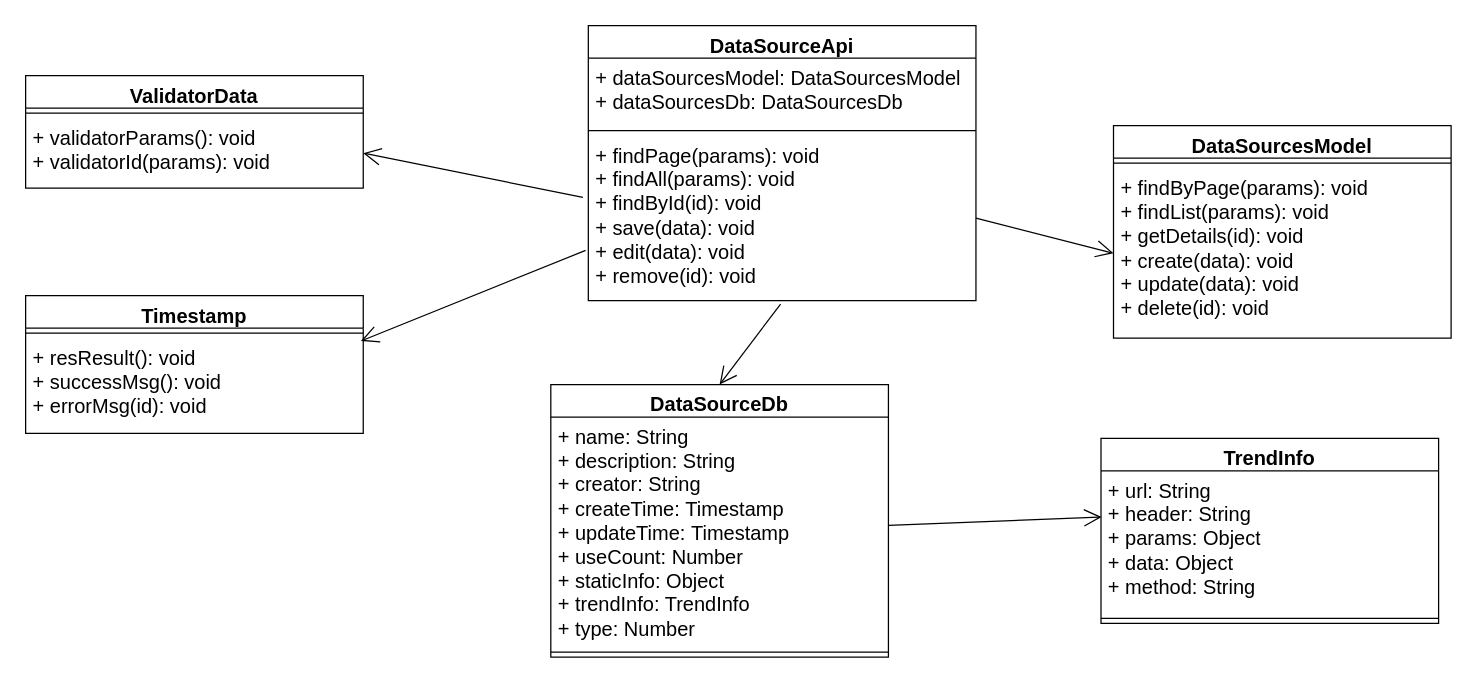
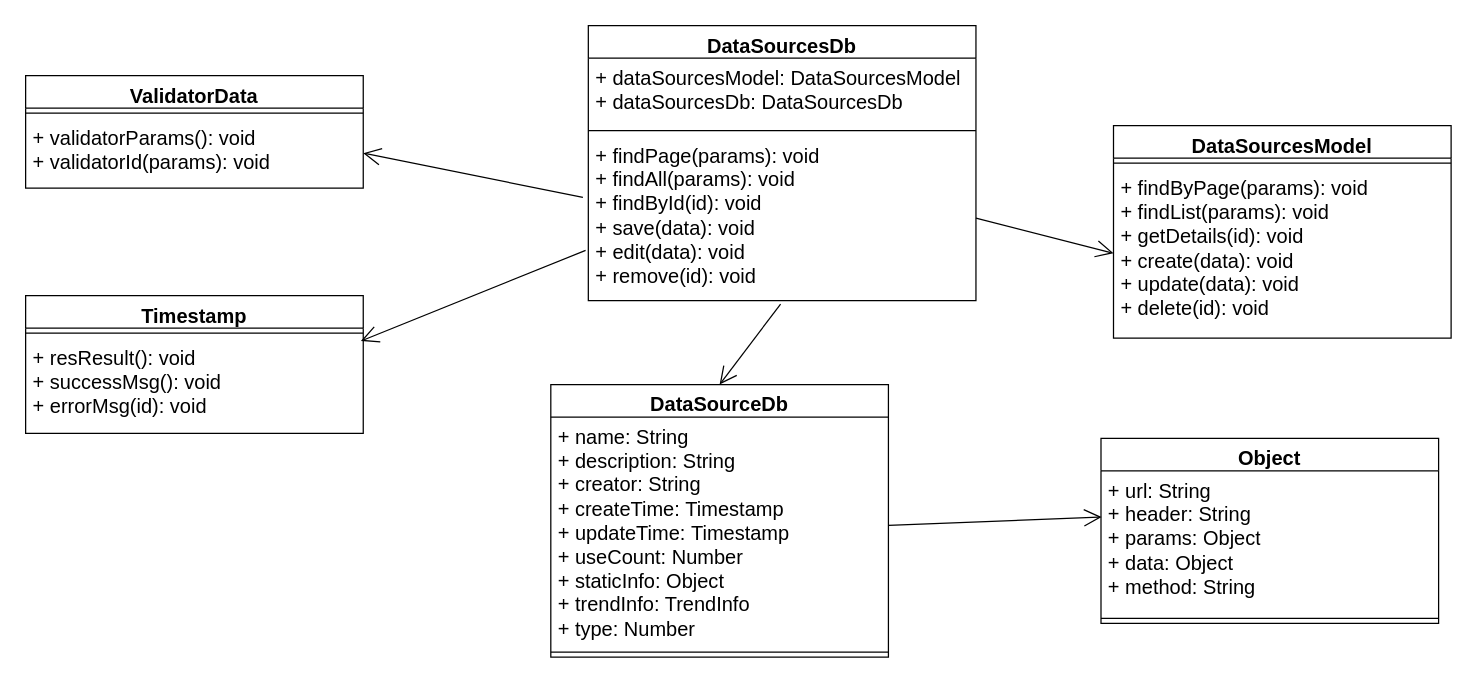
- <mxCell id="2" value="DataSourceApi" style="swimlane;fontStyle=1;align=center;verticalAlign=top;childLayout=stackLayout;horizontal=1;startSize=26;horizontalStack=0;resizeParent=1;resizeParentMax=0;resizeLast=0;collapsible=1;marginBottom=0;whiteSpace=wrap;html=1;fontSize=16;" parent="1" vertex="1"><mxGeometry x="470" y="20" width="310" height="220" as="geometry" /></mxCell>
+ <mxCell id="2" value="DataSourcesDb" style="swimlane;fontStyle=1;align=center;verticalAlign=top;childLayout=stackLayout;horizontal=1;startSize=26;horizontalStack=0;resizeParent=1;resizeParentMax=0;resizeLast=0;collapsible=1;marginBottom=0;whiteSpace=wrap;html=1;fontSize=16;" parent="1" vertex="1"><mxGeometry x="470" y="20" width="310" height="220" as="geometry" /></mxCell>
- <mxCell id="14" value="TrendInfo" style="swimlane;fontStyle=1;align=center;verticalAlign=top;childLayout=stackLayout;horizontal=1;startSize=26;horizontalStack=0;resizeParent=1;resizeParentMax=0;resizeLast=0;collapsible=1;marginBottom=0;whiteSpace=wrap;html=1;fontSize=16;" parent="1" vertex="1"><mxGeometry x="880" y="350" width="270" height="148" as="geometry" /></mxCell>
+ <mxCell id="14" value="Object" style="swimlane;fontStyle=1;align=center;verticalAlign=top;childLayout=stackLayout;horizontal=1;startSize=26;horizontalStack=0;resizeParent=1;resizeParentMax=0;resizeLast=0;collapsible=1;marginBottom=0;whiteSpace=wrap;html=1;fontSize=16;" parent="1" vertex="1"><mxGeometry x="880" y="350" width="270" height="148" as="geometry" /></mxCell>
